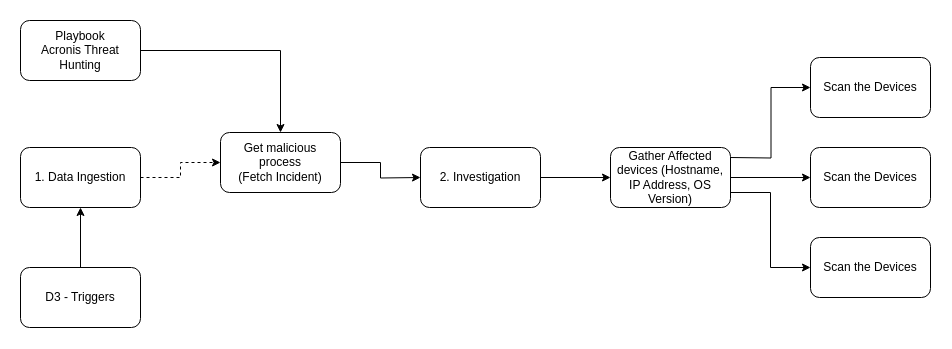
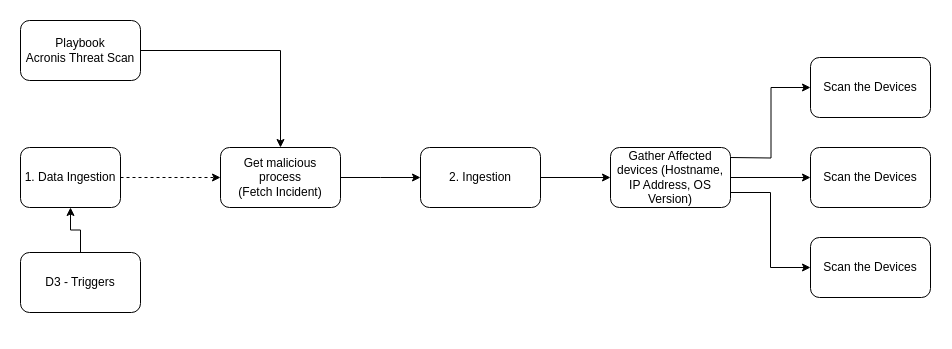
- <mxCell id="7" value="Playbook&lt;br&gt;Acronis Threat Hunting" style="rounded=1;whiteSpace=wrap;html=1;" parent="1" vertex="1"><mxGeometry x="20" y="20" width="120" height="60" as="geometry" /></mxCell>
+ <mxCell id="7" value="Playbook&lt;br&gt;Acronis Threat Scan" style="rounded=1;whiteSpace=wrap;html=1;" parent="1" vertex="1"><mxGeometry x="20" y="20" width="120" height="60" as="geometry" /></mxCell>
- <mxCell id="5" value="Get malicious process&lt;br&gt;(Fetch Incident)" style="whiteSpace=wrap;html=1;rounded=1;" parent="1" vertex="1"><mxGeometry x="220" y="132" width="120" height="60" as="geometry" /></mxCell>
+ <mxCell id="5" value="Get malicious process&lt;br&gt;(Fetch Incident)" style="whiteSpace=wrap;html=1;rounded=1;" parent="1" vertex="1"><mxGeometry x="220" y="147" width="120" height="60" as="geometry" /></mxCell>
- <mxCell id="3" value="1. Data Ingestion" style="rounded=1;whiteSpace=wrap;html=1;" parent="1" vertex="1"><mxGeometry x="20" y="147" width="120" height="60" as="geometry" /></mxCell>
+ <mxCell id="3" value="1. Data Ingestion" style="rounded=1;whiteSpace=wrap;html=1;" parent="1" vertex="1"><mxGeometry x="20" y="147" width="100" height="60" as="geometry" /></mxCell>
- <mxCell id="13" value="2. Investigation" style="rounded=1;whiteSpace=wrap;html=1;" vertex="1" parent="1"><mxGeometry x="420" y="147" width="120" height="60" as="geometry" /></mxCell>
+ <mxCell id="13" value="2. Ingestion" style="rounded=1;whiteSpace=wrap;html=1;" vertex="1" parent="1"><mxGeometry x="420" y="147" width="120" height="60" as="geometry" /></mxCell>
- <mxCell id="9" value="D3 - Triggers" style="rounded=1;whiteSpace=wrap;html=1;" parent="1" vertex="1"><mxGeometry x="20" y="267" width="120" height="60" as="geometry" /></mxCell>
+ <mxCell id="9" value="D3 - Triggers" style="rounded=1;whiteSpace=wrap;html=1;" parent="1" vertex="1"><mxGeometry x="20" y="252" width="120" height="60" as="geometry" /></mxCell>
